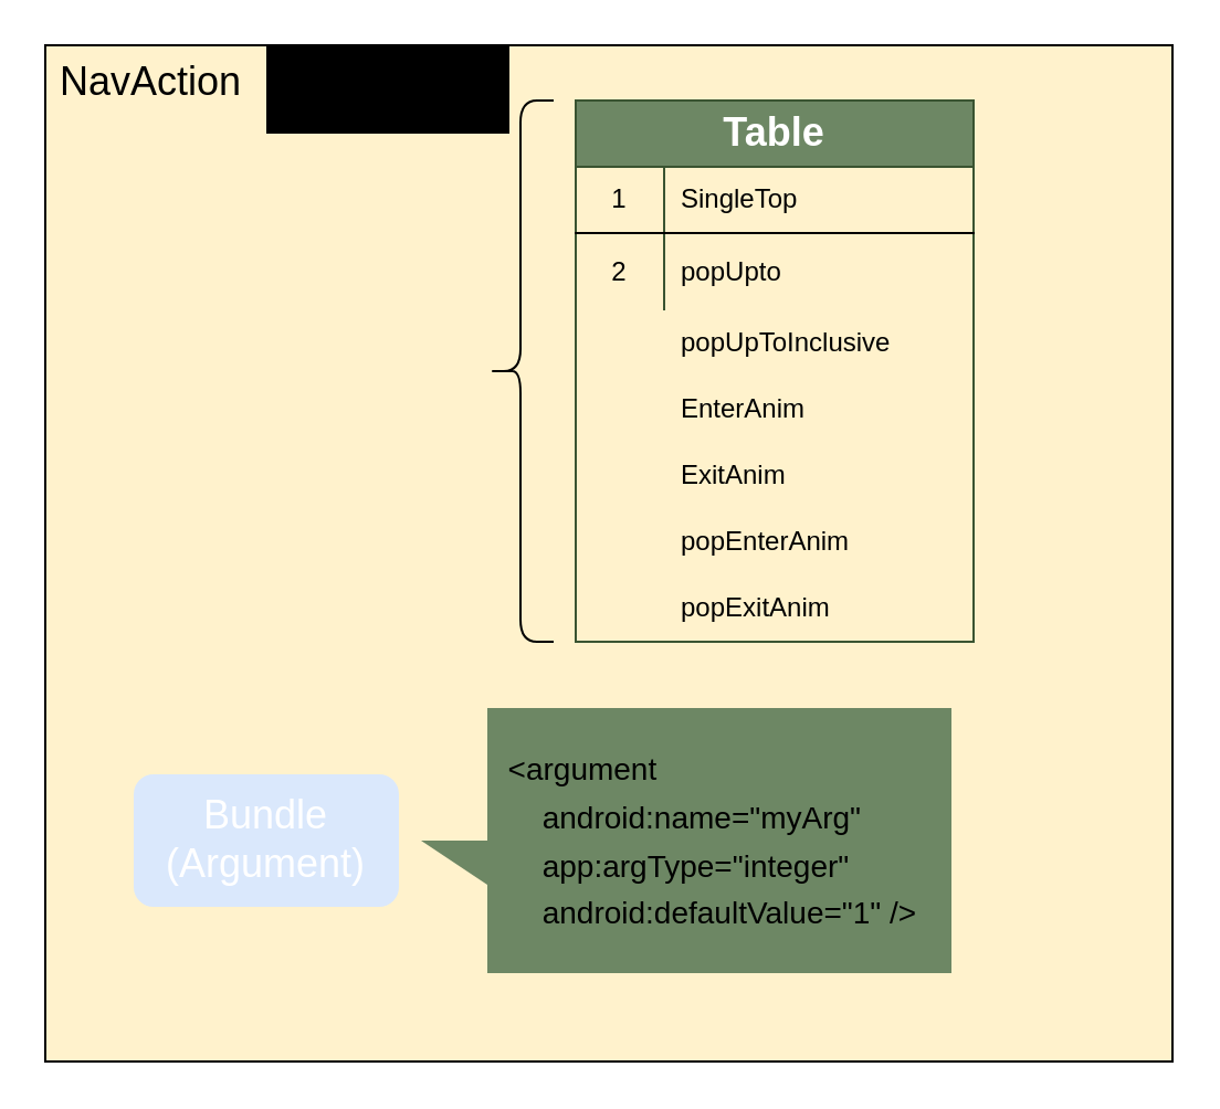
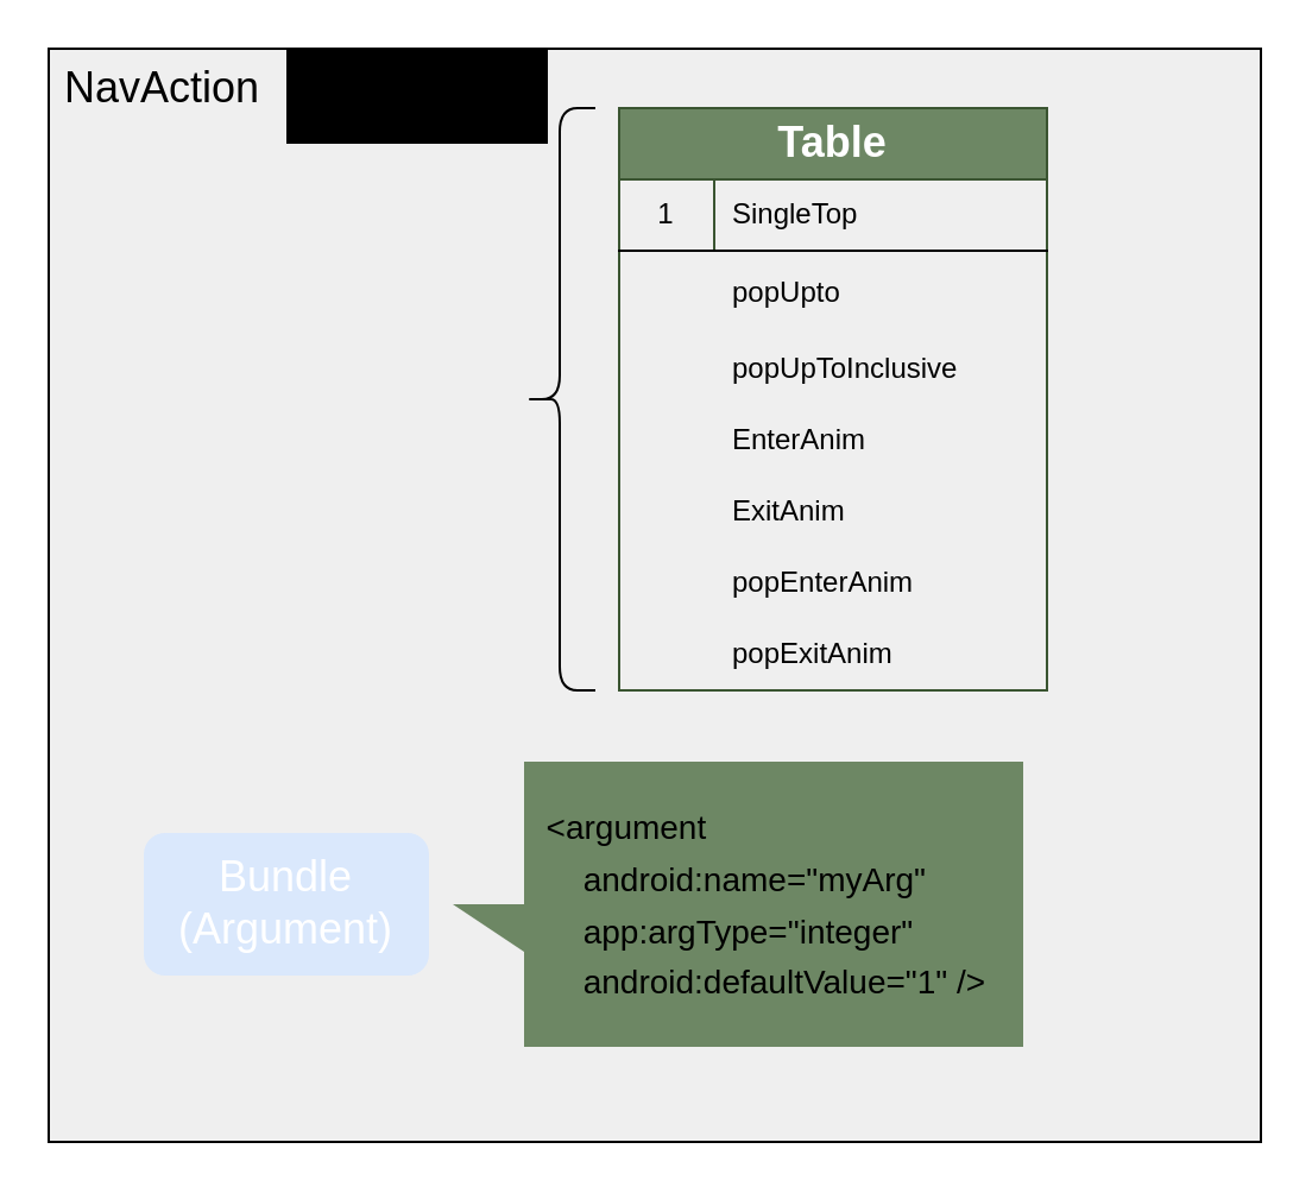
- <mxCell id="2" value="&amp;nbsp;NavAction" style="rounded=0;whiteSpace=wrap;html=1;fillColor=#fff2cc;verticalAlign=top;align=left;fontColor=#000000;fontSize=18;" vertex="1" parent="1"><mxGeometry x="20" y="20" width="510" height="460" as="geometry" /></mxCell>
+ <mxCell id="2" value="&amp;nbsp;NavAction" style="rounded=0;whiteSpace=wrap;html=1;fillColor=#EFEFEF;verticalAlign=top;align=left;fontColor=#000000;fontSize=18;" vertex="1" parent="1"><mxGeometry x="20" y="20" width="510" height="460" as="geometry" /></mxCell>
- <mxCell id="10" value="2" style="shape=partialRectangle;html=1;whiteSpace=wrap;connectable=0;fillColor=none;top=0;left=0;bottom=0;right=0;overflow=hidden;" vertex="1" parent="9"><mxGeometry width="40" height="35" as="geometry" /></mxCell>
